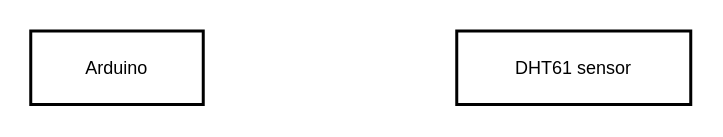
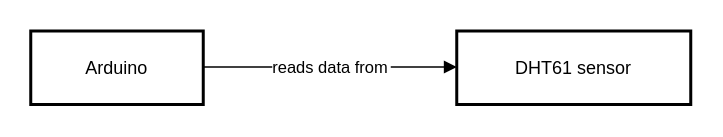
+ <mxCell id="4" value="reads data from" style="curved=1;startArrow=none;endArrow=block;exitX=1;exitY=0.49;entryX=0;entryY=0.49;" edge="1" parent="1" source="2" target="3"><mxGeometry relative="1" as="geometry"><Array as="points" /></mxGeometry></mxCell>
